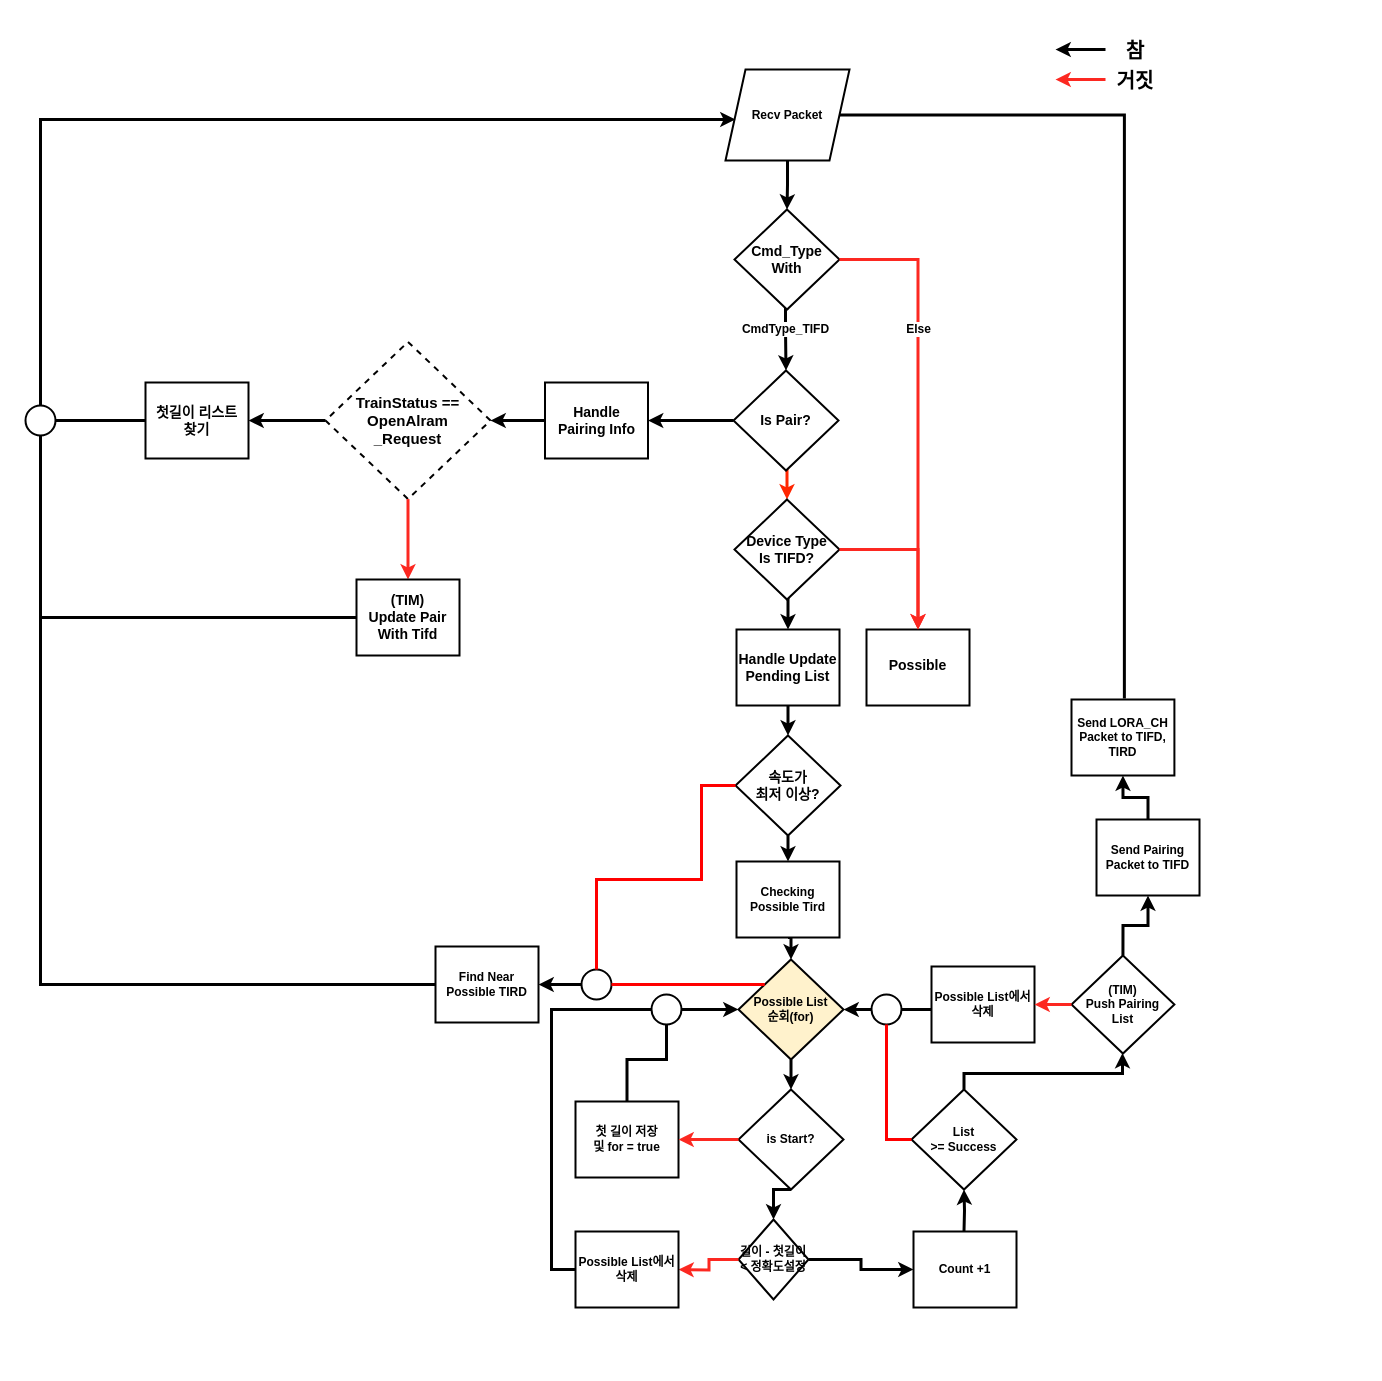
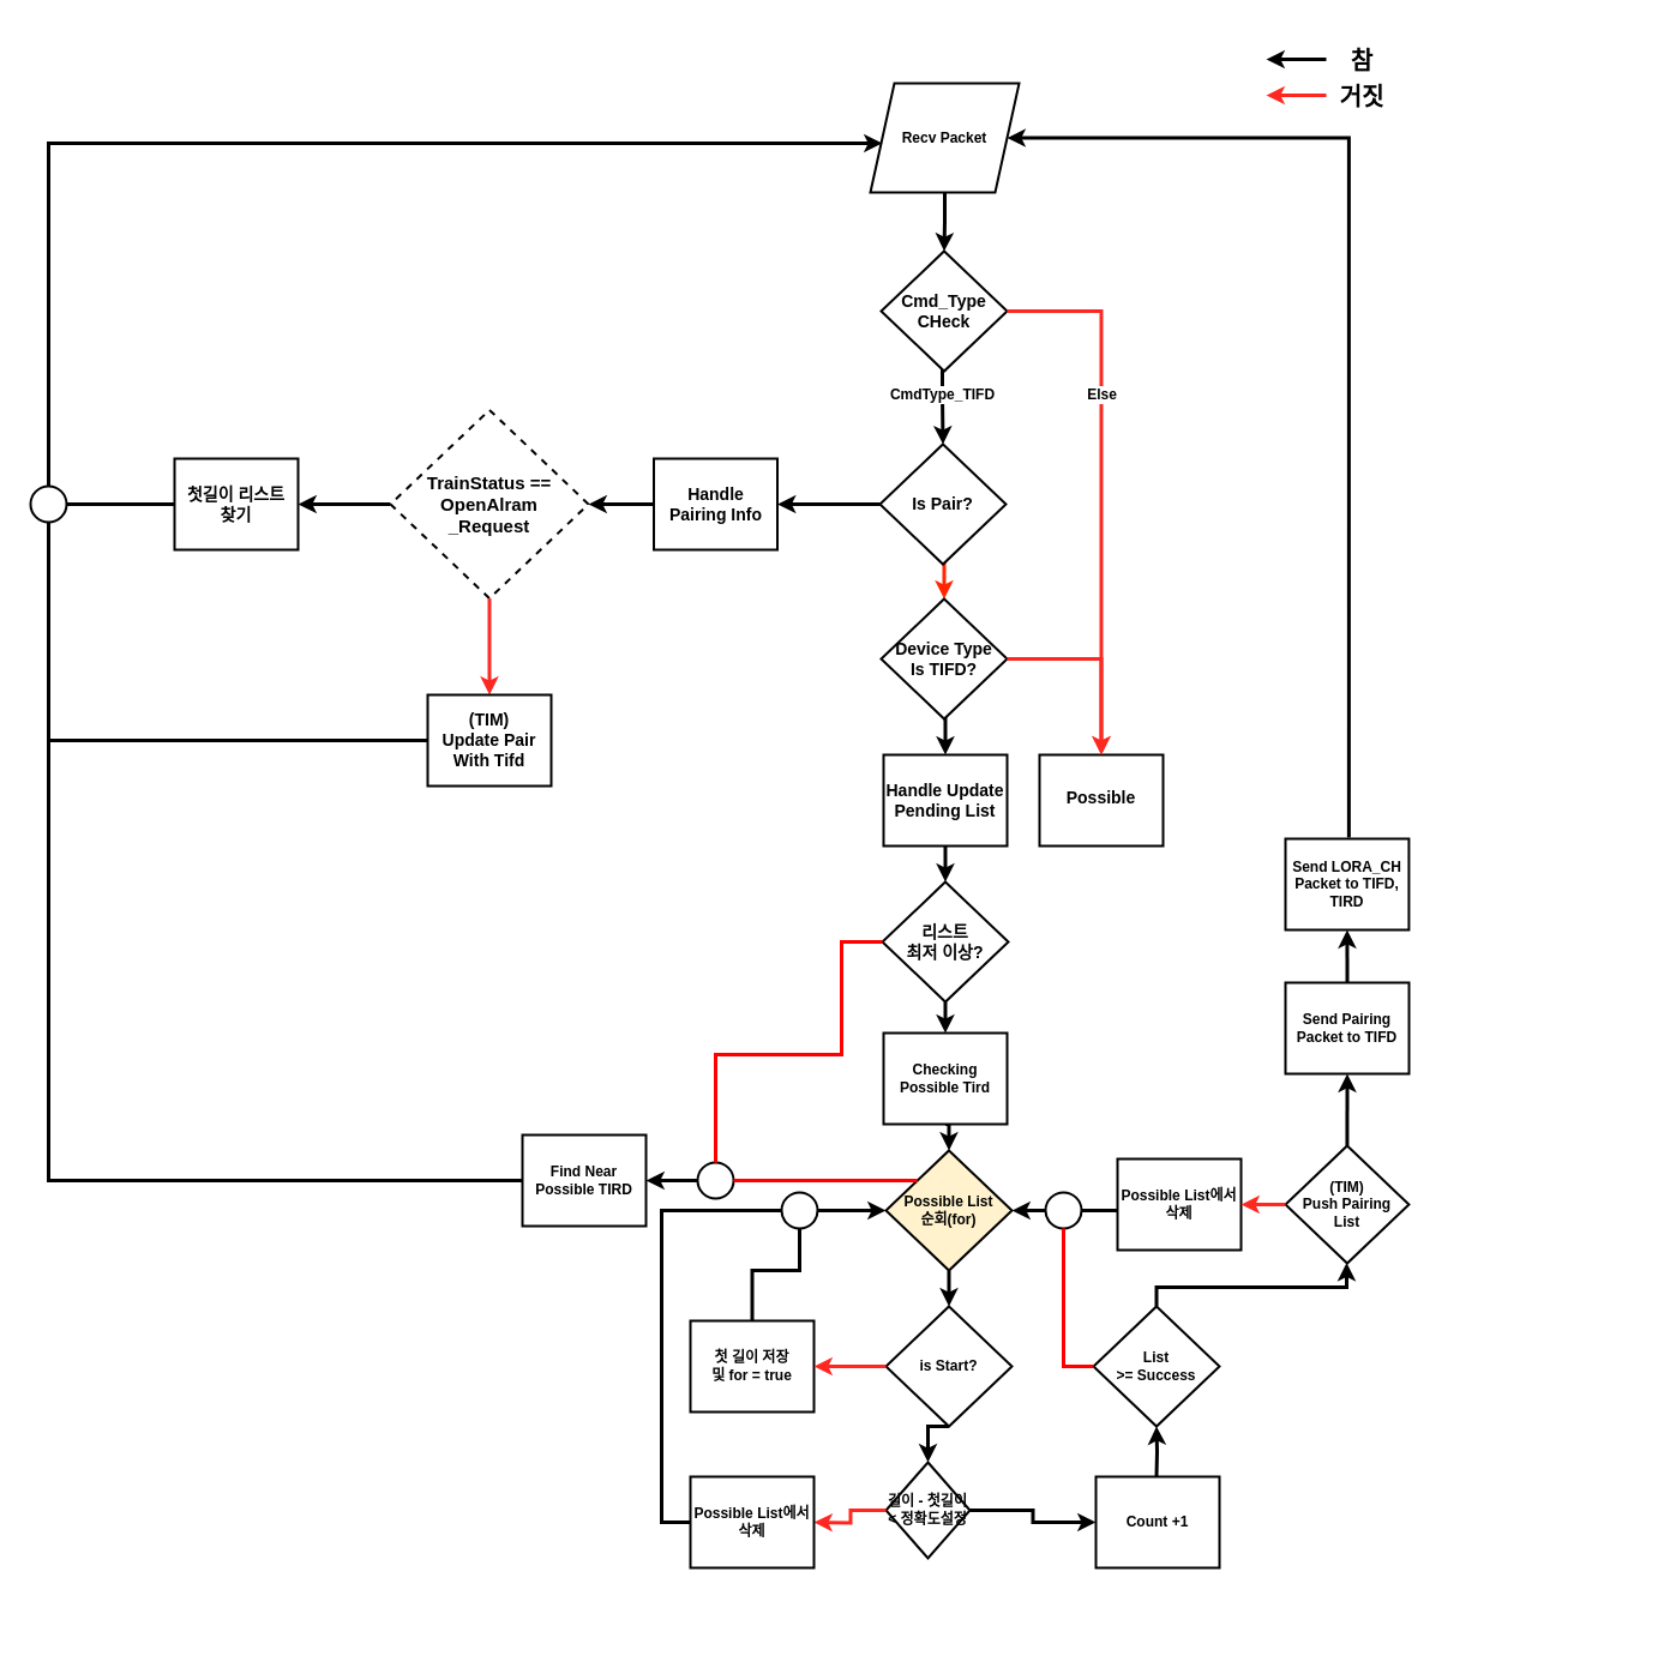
- <mxCell id="32" style="edgeStyle=orthogonalEdgeStyle;rounded=0;orthogonalLoop=1;jettySize=auto;html=1;fontStyle=1;strokeWidth=3;exitX=0.514;exitY=-0.012;exitDx=0;exitDy=0;entryX=1;entryY=0.5;entryDx=0;entryDy=0;exitPerimeter=0;endArrow=none;" parent="1" source="31" target="4" edge="1"><mxGeometry relative="1" as="geometry"><mxPoint x="1585" y="589" as="sourcePoint" /><mxPoint x="1355" y="99" as="targetPoint" /><Array as="points"><mxPoint x="1124" y="115" /></Array></mxGeometry></mxCell>
+ <mxCell id="32" style="edgeStyle=orthogonalEdgeStyle;rounded=0;orthogonalLoop=1;jettySize=auto;html=1;fontStyle=1;strokeWidth=3;exitX=0.514;exitY=-0.012;exitDx=0;exitDy=0;entryX=1;entryY=0.5;entryDx=0;entryDy=0;exitPerimeter=0;" parent="1" source="31" target="4" edge="1"><mxGeometry relative="1" as="geometry"><mxPoint x="1585" y="589" as="sourcePoint" /><mxPoint x="1355" y="99" as="targetPoint" /><Array as="points"><mxPoint x="1124" y="115" /></Array></mxGeometry></mxCell>
- <mxCell id="6" value="Cmd_Type&lt;br style=&quot;font-size: 14px;&quot;&gt;With" style="rhombus;whiteSpace=wrap;html=1;aspect=fixed;strokeWidth=2;fontStyle=1;fontSize=14;" parent="1" vertex="1"><mxGeometry x="734" y="209" width="105" height="100" as="geometry" /></mxCell>
+ <mxCell id="6" value="Cmd_Type&lt;br style=&quot;font-size: 14px;&quot;&gt;CHeck" style="rhombus;whiteSpace=wrap;html=1;aspect=fixed;strokeWidth=2;fontStyle=1;fontSize=14;" parent="1" vertex="1"><mxGeometry x="734" y="209" width="105" height="100" as="geometry" /></mxCell>
- <mxCell id="14" value="속도가 &lt;br style=&quot;font-size: 14px;&quot;&gt;최저 이상?" style="rhombus;whiteSpace=wrap;html=1;aspect=fixed;fontStyle=1;strokeWidth=2;fontSize=14;" parent="1" vertex="1"><mxGeometry x="735" y="735" width="105" height="100" as="geometry" /></mxCell>
+ <mxCell id="14" value="리스트 &lt;br style=&quot;font-size: 14px;&quot;&gt;최저 이상?" style="rhombus;whiteSpace=wrap;html=1;aspect=fixed;fontStyle=1;strokeWidth=2;fontSize=14;" parent="1" vertex="1"><mxGeometry x="735" y="735" width="105" height="100" as="geometry" /></mxCell>
- <mxCell id="30" value="Send Pairing Packet to TIFD" style="rounded=0;whiteSpace=wrap;fontStyle=1;html=1;strokeWidth=2;" parent="1" vertex="1"><mxGeometry x="1096" y="819" width="103" height="76" as="geometry" /></mxCell>
+ <mxCell id="30" value="Send Pairing Packet to TIFD" style="rounded=0;whiteSpace=wrap;fontStyle=1;html=1;strokeWidth=2;" parent="1" vertex="1"><mxGeometry x="1071" y="819" width="103" height="76" as="geometry" /></mxCell>
